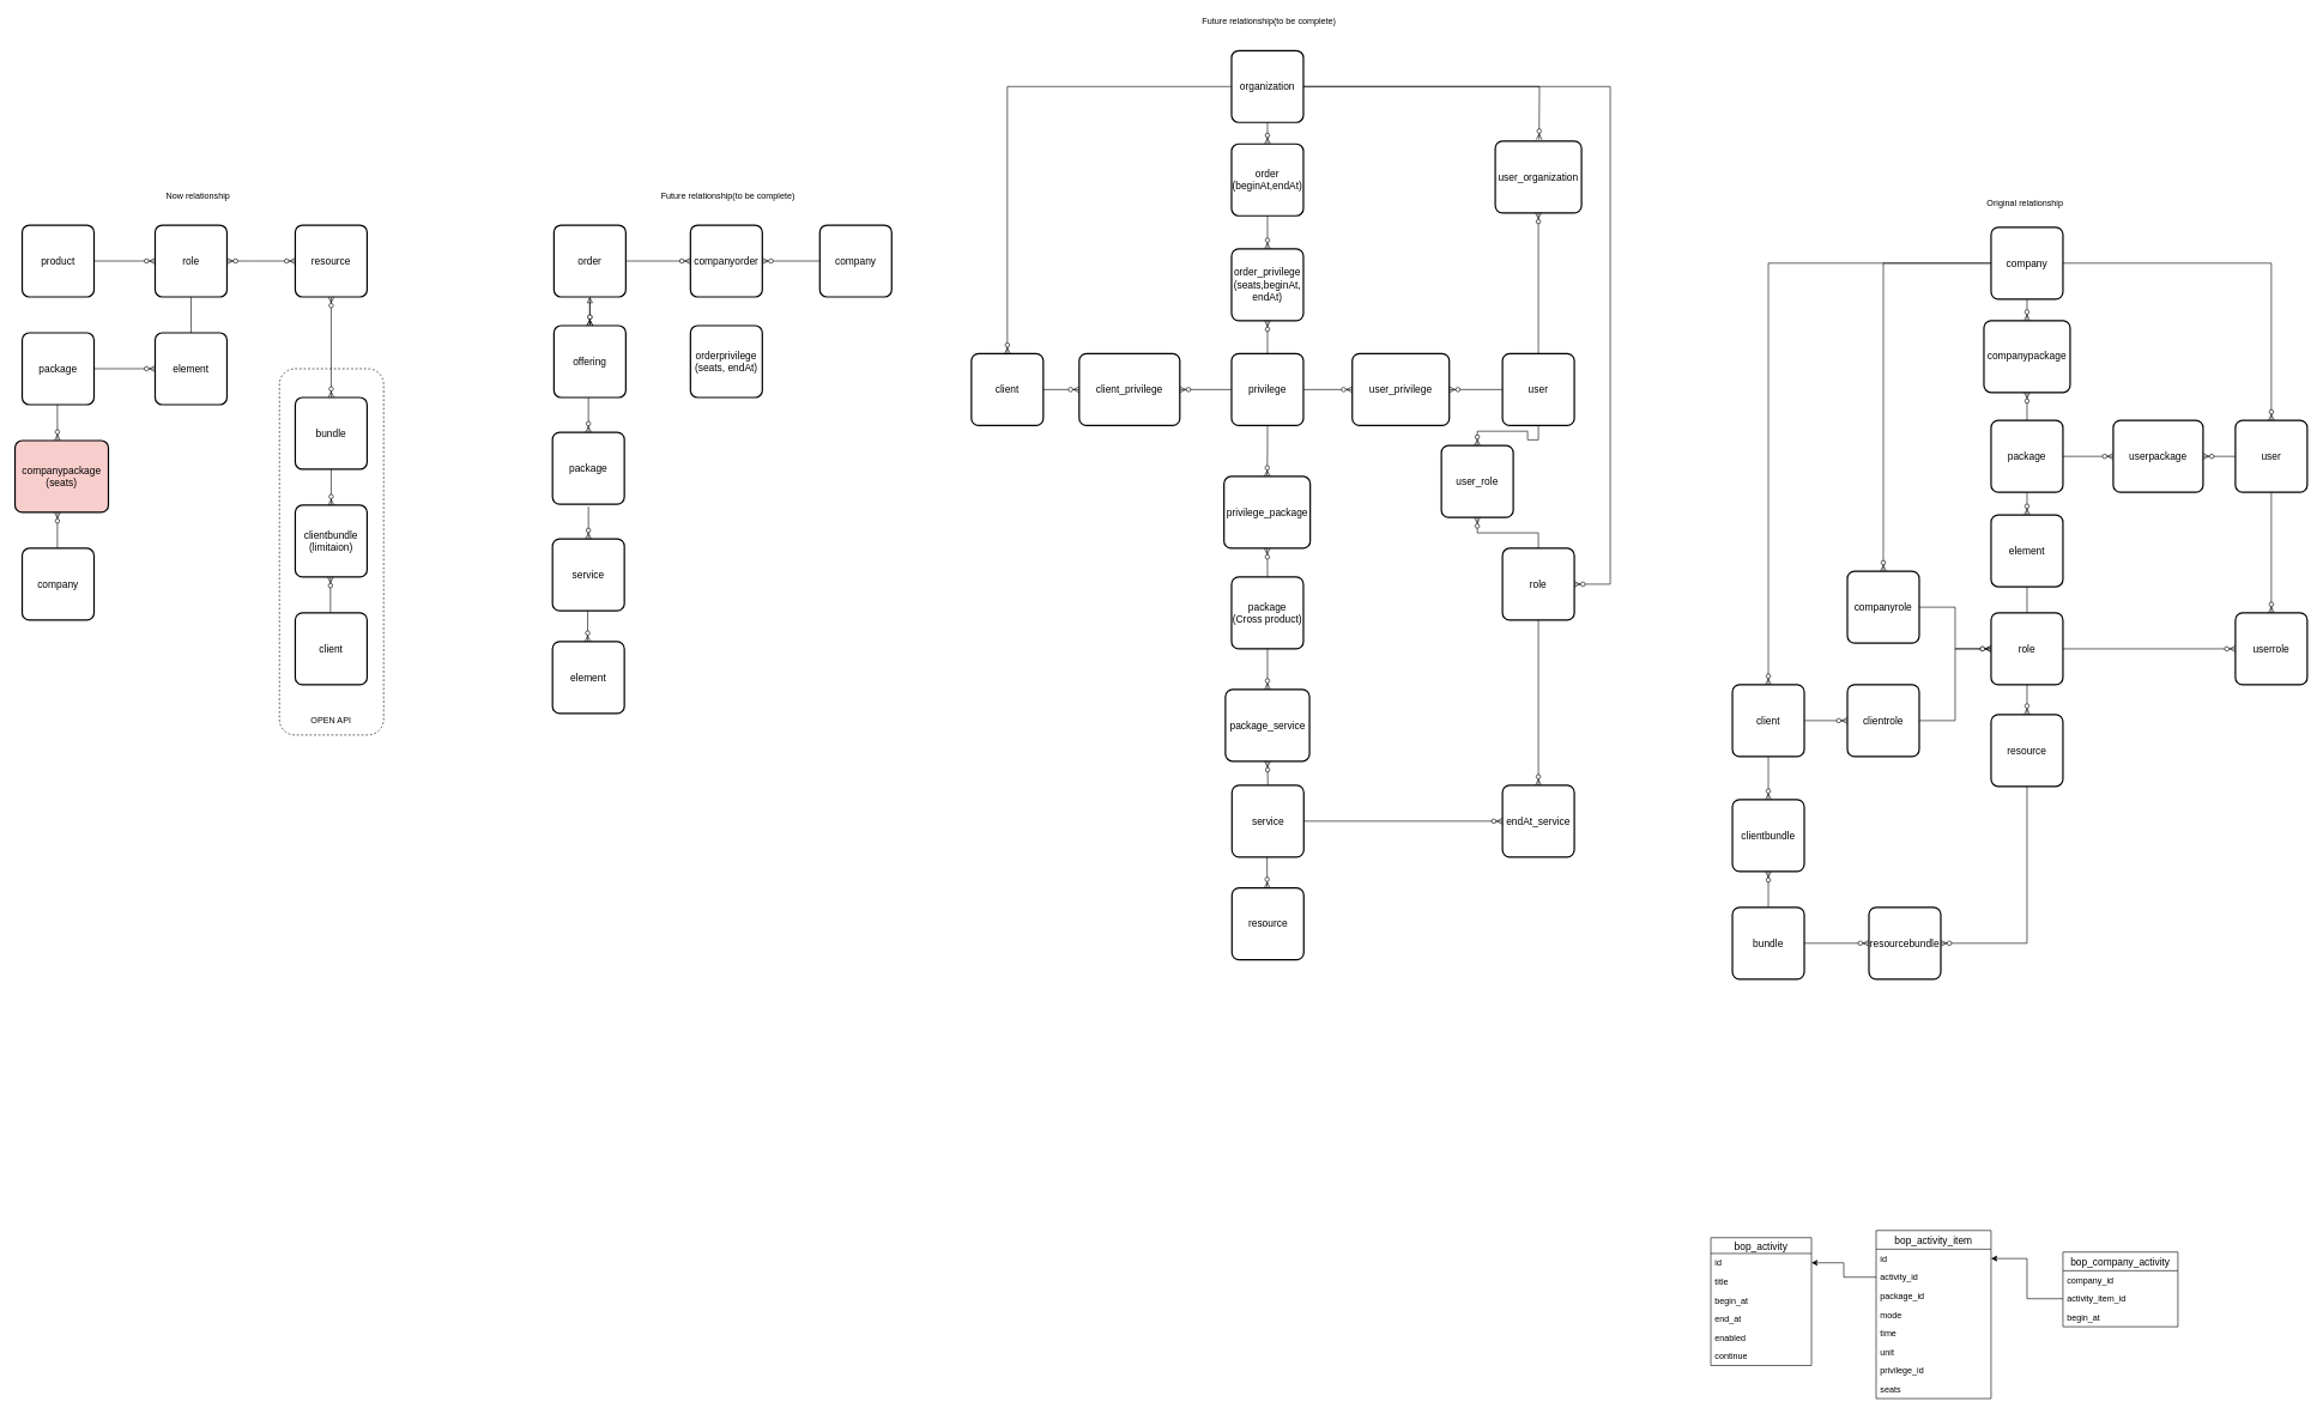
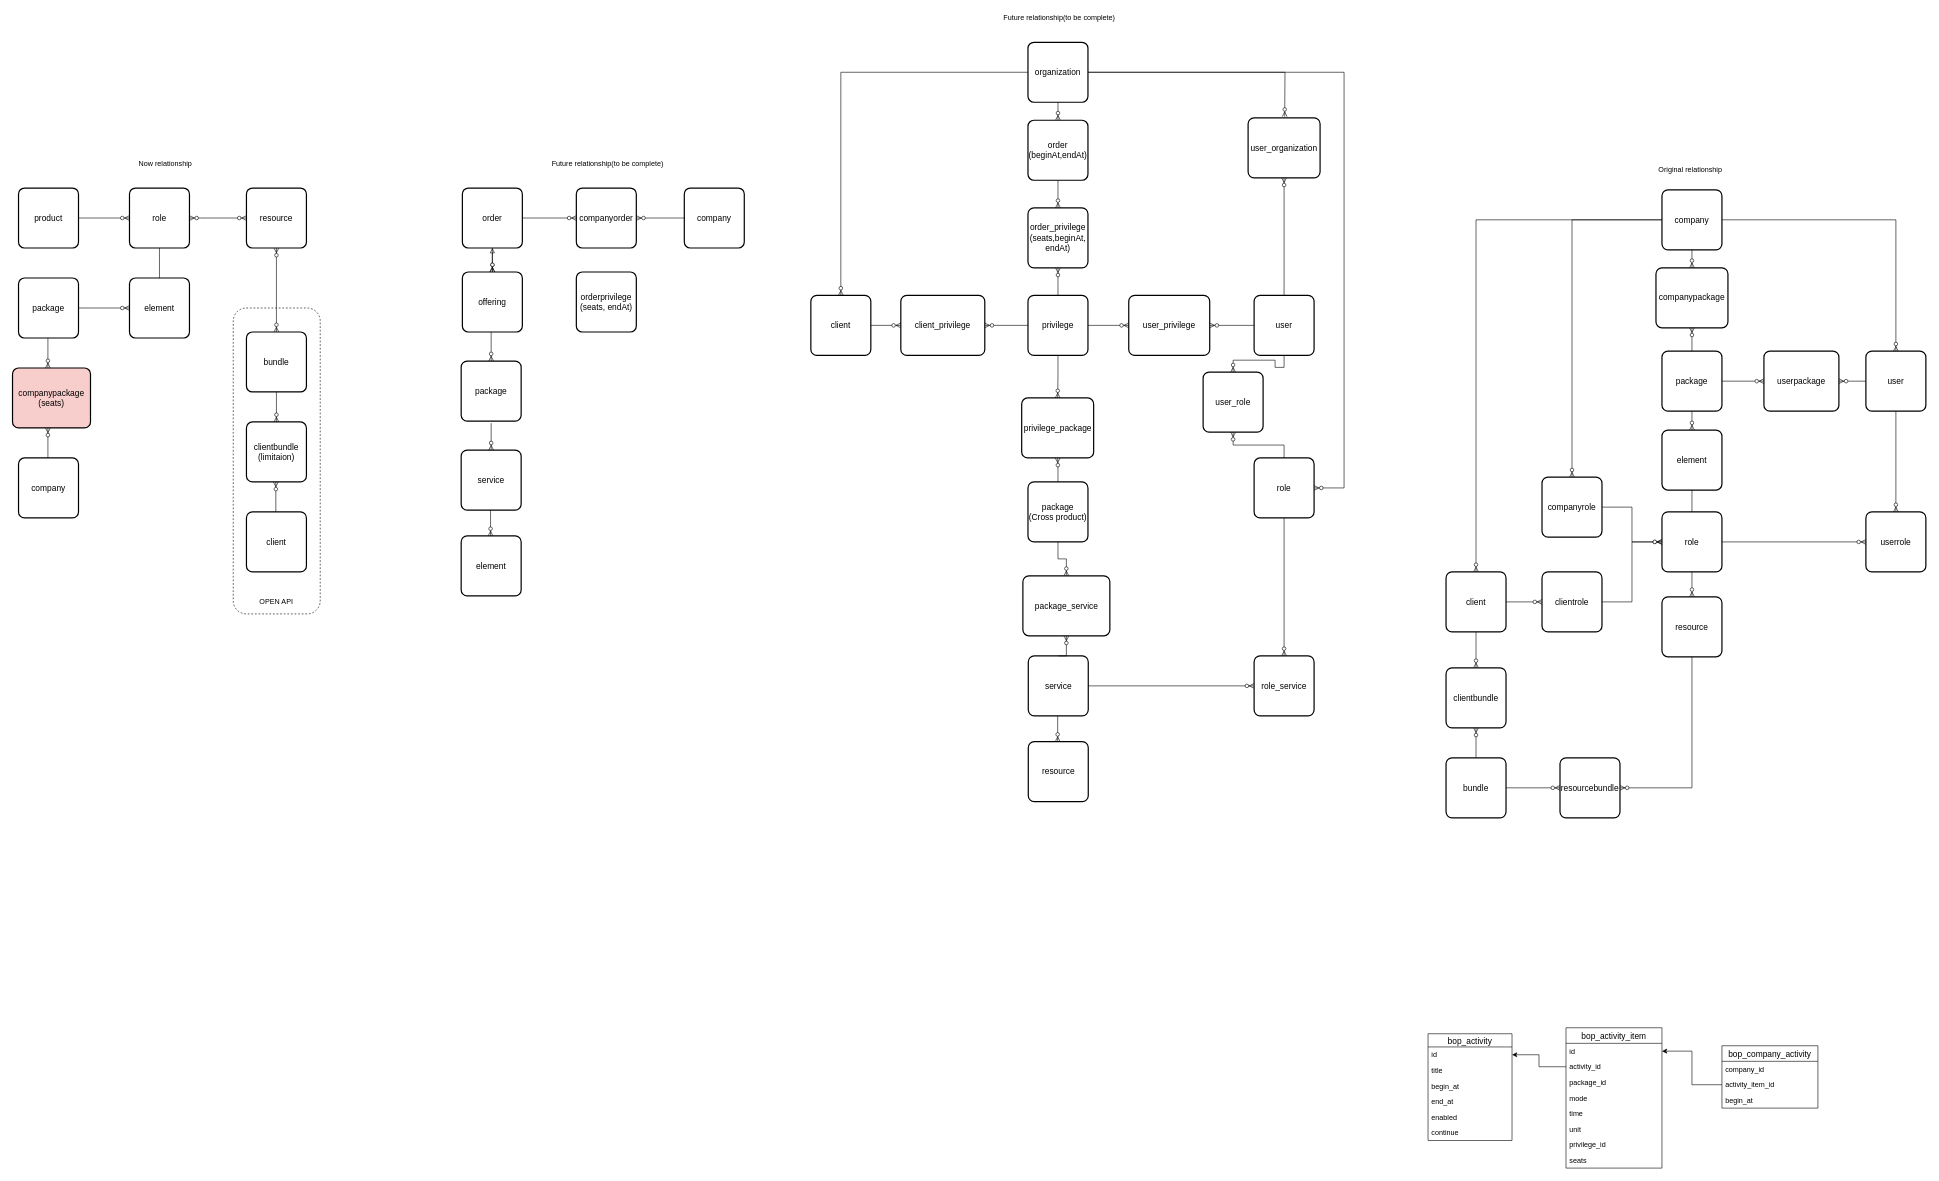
- <mxCell id="105" value="package_service" style="strokeWidth=2;rounded=1;arcSize=10;whiteSpace=wrap;html=1;align=center;fontSize=14;fillColor=none;" parent="1" vertex="1"><mxGeometry x="1704.5" y="959.5" width="117" height="100" as="geometry" /></mxCell>
+ <mxCell id="105" value="package_service" style="strokeWidth=2;rounded=1;arcSize=10;whiteSpace=wrap;html=1;align=center;fontSize=14;fillColor=none;" parent="1" vertex="1"><mxGeometry x="1704.5" y="959.5" width="145" height="100" as="geometry" /></mxCell>
- <mxCell id="104" value="endAt_service" style="strokeWidth=2;rounded=1;arcSize=10;whiteSpace=wrap;html=1;align=center;fontSize=14;fillColor=none;" parent="1" vertex="1"><mxGeometry x="2090" y="1093" width="100" height="100" as="geometry" /></mxCell>
+ <mxCell id="104" value="role_service" style="strokeWidth=2;rounded=1;arcSize=10;whiteSpace=wrap;html=1;align=center;fontSize=14;fillColor=none;" parent="1" vertex="1"><mxGeometry x="2090" y="1093" width="100" height="100" as="geometry" /></mxCell>
